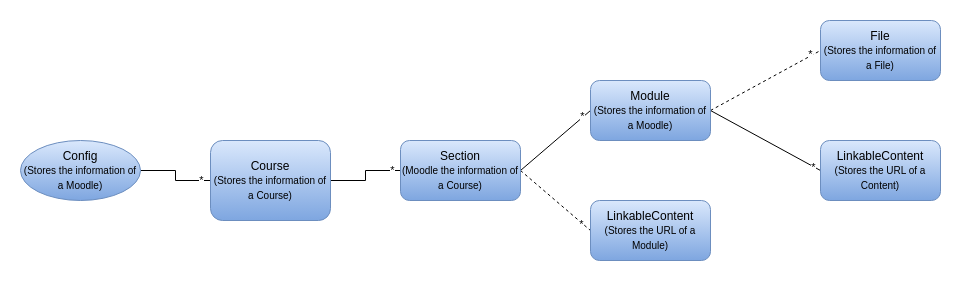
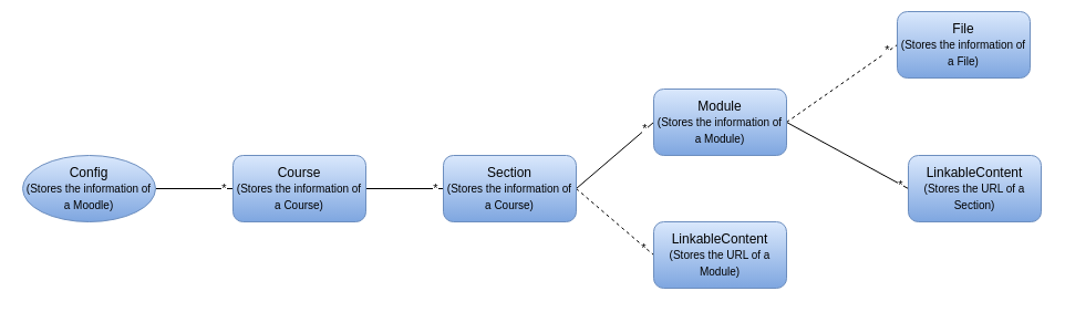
- <mxCell id="19" value="File&lt;br&gt;&lt;font style=&quot;font-size: 10px&quot;&gt;(Stores the information of a File)&lt;/font&gt;" style="rounded=1;whiteSpace=wrap;html=1;fillColor=#dae8fc;strokeColor=#6c8ebf;fontFamily=Helvetica;glass=0;sketch=0;shadow=0;gradientColor=#7ea6e0;" vertex="1" parent="1"><mxGeometry x="820" y="20" width="120" height="60" as="geometry" /></mxCell>
+ <mxCell id="19" value="File&lt;br&gt;&lt;font style=&quot;font-size: 10px&quot;&gt;(Stores the information of a File)&lt;/font&gt;" style="rounded=1;whiteSpace=wrap;html=1;fillColor=#dae8fc;strokeColor=#6c8ebf;fontFamily=Helvetica;glass=0;sketch=0;shadow=0;gradientColor=#7ea6e0;" vertex="1" parent="1"><mxGeometry x="810" y="10" width="120" height="60" as="geometry" /></mxCell>
- <mxCell id="17" value="Module&lt;br&gt;&lt;font style=&quot;font-size: 10px&quot;&gt;(Stores the information of a Moodle)&lt;/font&gt;" style="rounded=1;whiteSpace=wrap;html=1;fillColor=#dae8fc;strokeColor=#6c8ebf;fontFamily=Helvetica;glass=0;sketch=0;shadow=0;gradientColor=#7ea6e0;" vertex="1" parent="1"><mxGeometry x="590" y="80" width="120" height="60" as="geometry" /></mxCell>
+ <mxCell id="17" value="Module&lt;br&gt;&lt;font style=&quot;font-size: 10px&quot;&gt;(Stores the information of a Module)&lt;/font&gt;" style="rounded=1;whiteSpace=wrap;html=1;fillColor=#dae8fc;strokeColor=#6c8ebf;fontFamily=Helvetica;glass=0;sketch=0;shadow=0;gradientColor=#7ea6e0;" vertex="1" parent="1"><mxGeometry x="590" y="80" width="120" height="60" as="geometry" /></mxCell>
- <mxCell id="12" value="Section&lt;br&gt;&lt;font style=&quot;font-size: 10px&quot;&gt;(Moodle the information of a Course)&lt;/font&gt;" style="rounded=1;whiteSpace=wrap;html=1;fillColor=#dae8fc;strokeColor=#6c8ebf;fontFamily=Helvetica;glass=0;sketch=0;shadow=0;gradientColor=#7ea6e0;" vertex="1" parent="1"><mxGeometry x="400" y="140" width="120" height="60" as="geometry" /></mxCell>
+ <mxCell id="12" value="Section&lt;br&gt;&lt;font style=&quot;font-size: 10px&quot;&gt;(Stores the information of a Course)&lt;/font&gt;" style="rounded=1;whiteSpace=wrap;html=1;fillColor=#dae8fc;strokeColor=#6c8ebf;fontFamily=Helvetica;glass=0;sketch=0;shadow=0;gradientColor=#7ea6e0;" vertex="1" parent="1"><mxGeometry x="400" y="140" width="120" height="60" as="geometry" /></mxCell>
- <mxCell id="20" value="LinkableContent&lt;br&gt;&lt;font style=&quot;font-size: 10px&quot;&gt;(Stores the URL of a Content)&lt;/font&gt;" style="rounded=1;whiteSpace=wrap;html=1;fillColor=#dae8fc;strokeColor=#6c8ebf;fontFamily=Helvetica;glass=0;sketch=0;shadow=0;gradientColor=#7ea6e0;" vertex="1" parent="1"><mxGeometry x="820" y="140" width="120" height="60" as="geometry" /></mxCell>
+ <mxCell id="20" value="LinkableContent&lt;br&gt;&lt;font style=&quot;font-size: 10px&quot;&gt;(Stores the URL of a Section)&lt;/font&gt;" style="rounded=1;whiteSpace=wrap;html=1;fillColor=#dae8fc;strokeColor=#6c8ebf;fontFamily=Helvetica;glass=0;sketch=0;shadow=0;gradientColor=#7ea6e0;" vertex="1" parent="1"><mxGeometry x="820" y="140" width="120" height="60" as="geometry" /></mxCell>
- <mxCell id="7" value="Course&lt;br&gt;&lt;font style=&quot;font-size: 10px&quot;&gt;(Stores the information of a Course)&lt;/font&gt;" style="rounded=1;whiteSpace=wrap;html=1;fillColor=#dae8fc;strokeColor=#6c8ebf;fontFamily=Helvetica;glass=0;sketch=0;shadow=0;gradientColor=#7ea6e0;" vertex="1" parent="1"><mxGeometry x="210" y="140" width="120" height="80" as="geometry" /></mxCell>
+ <mxCell id="7" value="Course&lt;br&gt;&lt;font style=&quot;font-size: 10px&quot;&gt;(Stores the information of a Course)&lt;/font&gt;" style="rounded=1;whiteSpace=wrap;html=1;fillColor=#dae8fc;strokeColor=#6c8ebf;fontFamily=Helvetica;glass=0;sketch=0;shadow=0;gradientColor=#7ea6e0;" vertex="1" parent="1"><mxGeometry x="210" y="140" width="120" height="60" as="geometry" /></mxCell>
